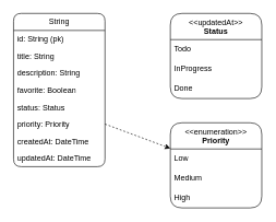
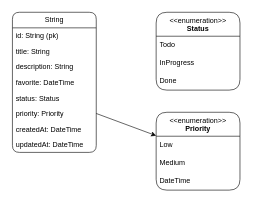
- <mxCell id="11" value="&amp;lt;&amp;lt;updatedAt&amp;gt;&amp;gt;&lt;br&gt;&lt;b&gt;Status&lt;/b&gt;" style="swimlane;fontStyle=0;align=center;verticalAlign=top;childLayout=stackLayout;horizontal=1;startSize=40;horizontalStack=0;resizeParent=1;resizeParentMax=0;resizeLast=0;collapsible=0;marginBottom=0;html=1;whiteSpace=wrap;rounded=1;" vertex="1" parent="1"><mxGeometry x="260" y="20" width="140" height="130" as="geometry" /></mxCell>
+ <mxCell id="11" value="&amp;lt;&amp;lt;enumeration&amp;gt;&amp;gt;&lt;br&gt;&lt;b&gt;Status&lt;/b&gt;" style="swimlane;fontStyle=0;align=center;verticalAlign=top;childLayout=stackLayout;horizontal=1;startSize=40;horizontalStack=0;resizeParent=1;resizeParentMax=0;resizeLast=0;collapsible=0;marginBottom=0;html=1;whiteSpace=wrap;rounded=1;" vertex="1" parent="1"><mxGeometry x="260" y="20" width="140" height="130" as="geometry" /></mxCell>
- <mxCell id="6" value="favorite: Boolean" style="text;strokeColor=none;fillColor=none;align=left;verticalAlign=top;spacingLeft=4;spacingRight=4;overflow=hidden;rotatable=0;points=[[0,0.5],[1,0.5]];portConstraint=eastwest;whiteSpace=wrap;html=1;rounded=1;" vertex="1" parent="2"><mxGeometry y="104" width="140" height="26" as="geometry" /></mxCell>
+ <mxCell id="6" value="favorite: DateTime" style="text;strokeColor=none;fillColor=none;align=left;verticalAlign=top;spacingLeft=4;spacingRight=4;overflow=hidden;rotatable=0;points=[[0,0.5],[1,0.5]];portConstraint=eastwest;whiteSpace=wrap;html=1;rounded=1;" vertex="1" parent="2"><mxGeometry y="104" width="140" height="26" as="geometry" /></mxCell>
- <mxCell id="19" value="" style="edgeStyle=none;rounded=1;html=1;exitX=1;exitY=0.5;exitDx=0;exitDy=0;dashed=1;" edge="1" parent="1" source="8" target="15"><mxGeometry relative="1" as="geometry" /></mxCell>
+ <mxCell id="19" value="" style="edgeStyle=none;rounded=1;html=1;exitX=1;exitY=0.5;exitDx=0;exitDy=0;" edge="1" parent="1" source="8" target="15"><mxGeometry relative="1" as="geometry" /></mxCell>
- <mxCell id="18" value="High" style="text;html=1;strokeColor=none;fillColor=none;align=left;verticalAlign=middle;spacingLeft=4;spacingRight=4;overflow=hidden;rotatable=0;points=[[0,0.5],[1,0.5]];portConstraint=eastwest;whiteSpace=wrap;rounded=1;" vertex="1" parent="15"><mxGeometry y="100" width="140" height="30" as="geometry" /></mxCell>
+ <mxCell id="18" value="DateTime" style="text;html=1;strokeColor=none;fillColor=none;align=left;verticalAlign=middle;spacingLeft=4;spacingRight=4;overflow=hidden;rotatable=0;points=[[0,0.5],[1,0.5]];portConstraint=eastwest;whiteSpace=wrap;rounded=1;" vertex="1" parent="15"><mxGeometry y="100" width="140" height="30" as="geometry" /></mxCell>
